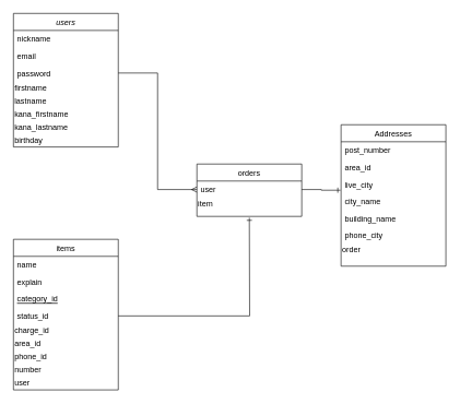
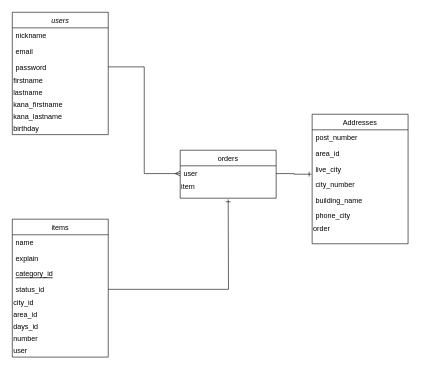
- <mxCell id="31" value="city_name" style="text;align=left;verticalAlign=top;spacingLeft=4;spacingRight=4;overflow=hidden;rotatable=0;points=[[0,0.5],[1,0.5]];portConstraint=eastwest;rounded=0;shadow=0;html=0;" vertex="1" parent="27"><mxGeometry y="104" width="160" height="26" as="geometry" /></mxCell>
+ <mxCell id="31" value="city_number" style="text;align=left;verticalAlign=top;spacingLeft=4;spacingRight=4;overflow=hidden;rotatable=0;points=[[0,0.5],[1,0.5]];portConstraint=eastwest;rounded=0;shadow=0;html=0;" vertex="1" parent="27"><mxGeometry y="104" width="160" height="26" as="geometry" /></mxCell>
- <mxCell id="16" value="charge_id" style="text;html=1;align=left;verticalAlign=middle;resizable=0;points=[];autosize=1;" vertex="1" parent="11"><mxGeometry y="130" width="160" height="20" as="geometry" /></mxCell>
+ <mxCell id="16" value="city_id" style="text;html=1;align=left;verticalAlign=middle;resizable=0;points=[];autosize=1;" vertex="1" parent="11"><mxGeometry y="130" width="160" height="20" as="geometry" /></mxCell>
- <mxCell id="18" value="phone_id" style="text;html=1;align=left;verticalAlign=middle;resizable=0;points=[];autosize=1;" vertex="1" parent="11"><mxGeometry y="170" width="160" height="20" as="geometry" /></mxCell>
+ <mxCell id="18" value="days_id" style="text;html=1;align=left;verticalAlign=middle;resizable=0;points=[];autosize=1;" vertex="1" parent="11"><mxGeometry y="170" width="160" height="20" as="geometry" /></mxCell>
